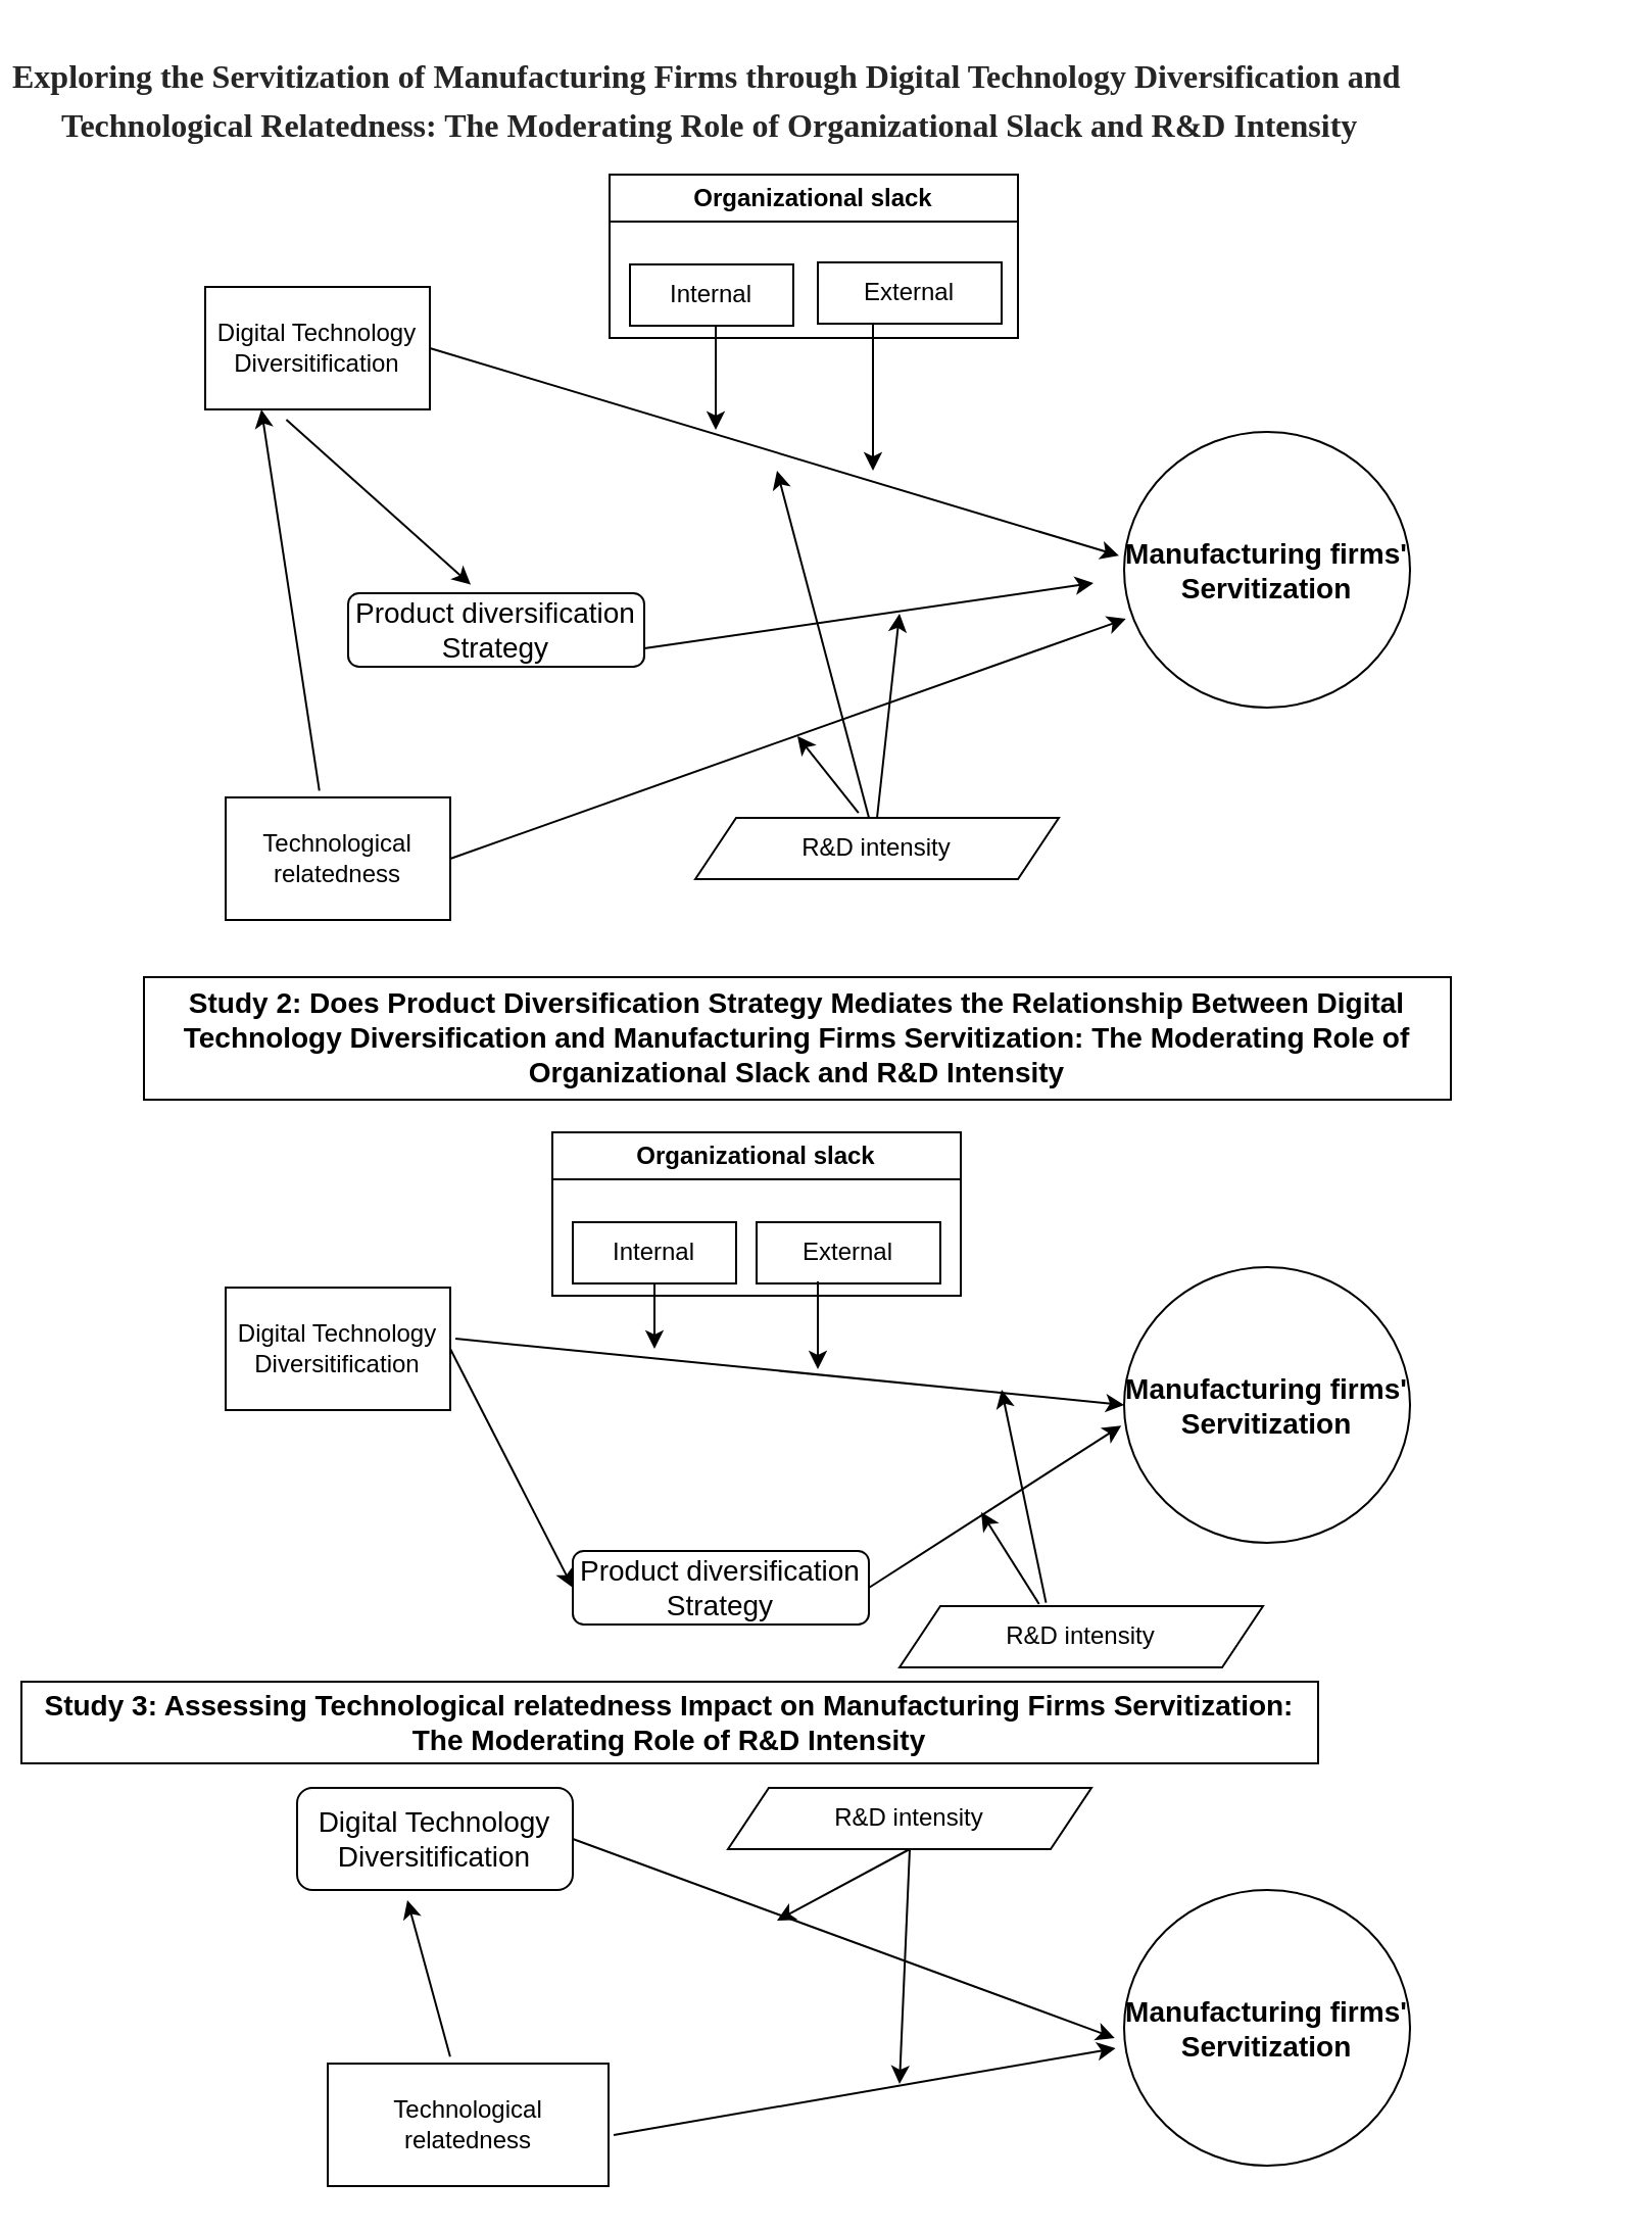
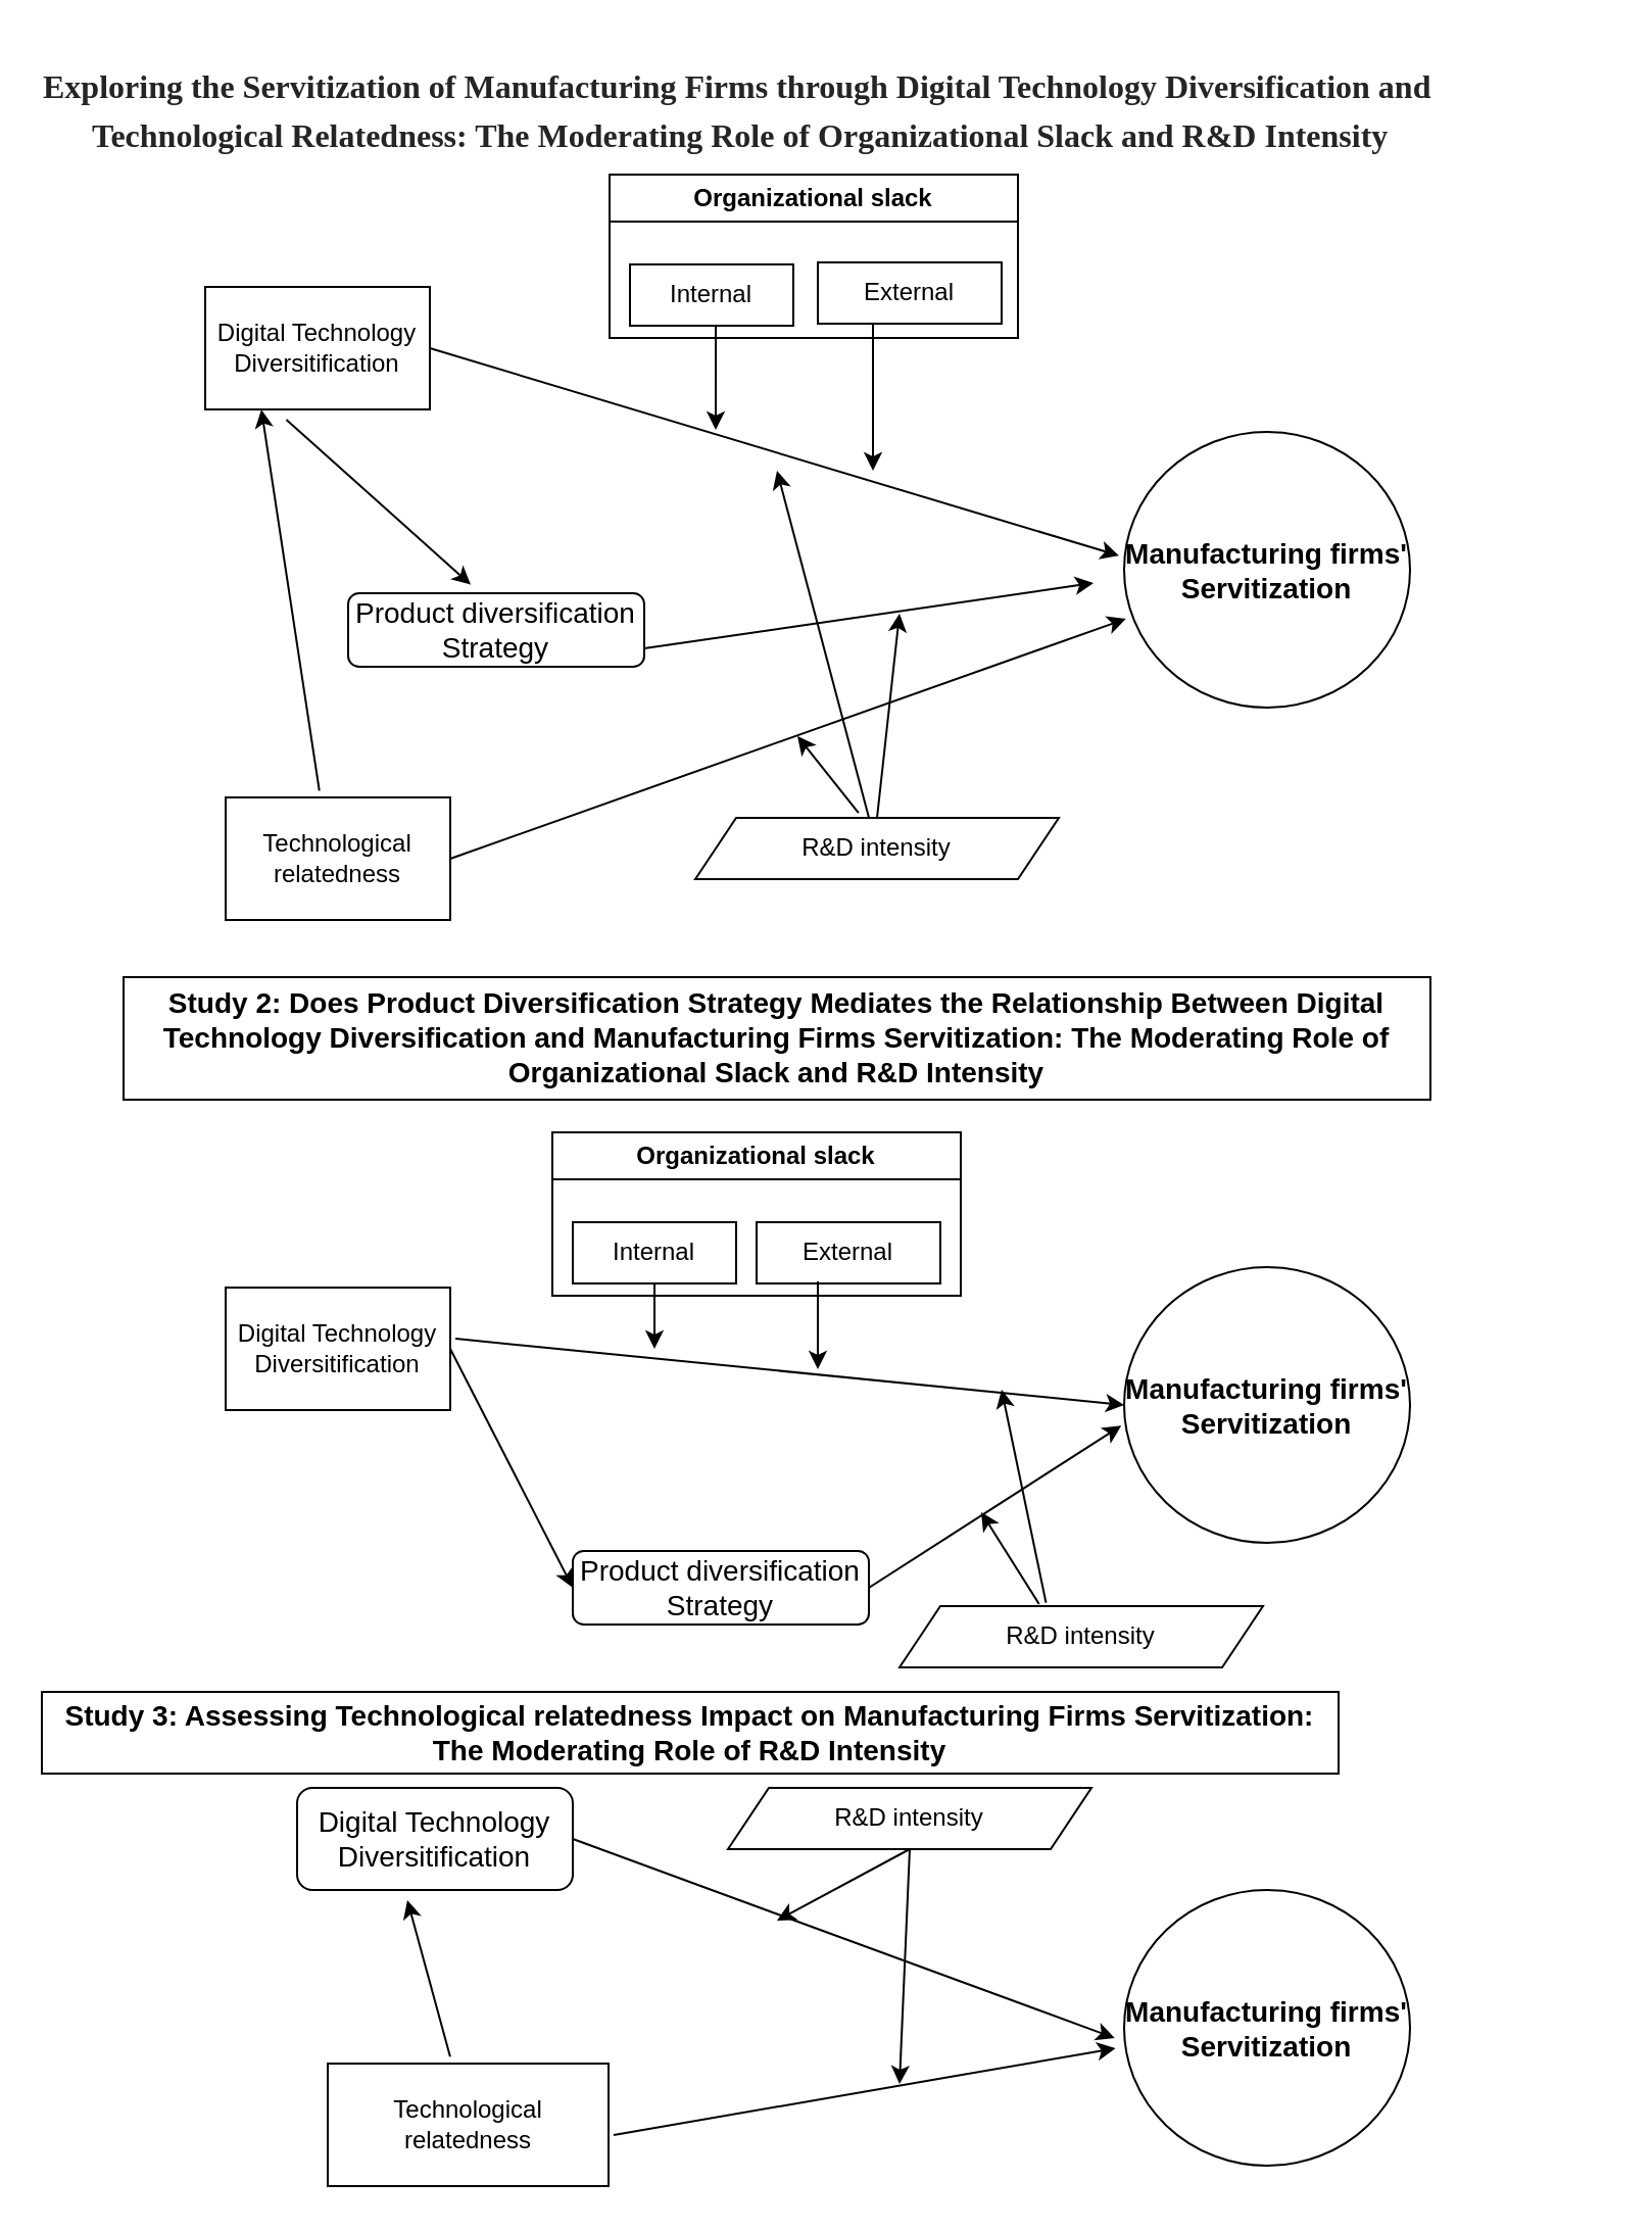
- <mxCell id="10" value="&lt;h1 style=&quot;margin: 18pt 1cm 3pt 18pt; text-indent: -18pt; line-height: 24px; break-after: avoid; font-size: 12pt; font-family: &amp;quot;Times New Roman&amp;quot;, serif; color: rgb(37, 37, 37); text-align: start;&quot;&gt;&lt;a name=&quot;_Toc155864535&quot;&gt;&lt;strong&gt;&lt;span lang=&quot;EN-US&quot;&gt;Exploring the Servitization of Manufacturing Firms through Digital Technology Diversification and Technological Relatedness: The Moderating Role of Organizational Slack and R&amp;amp;D Intensity&lt;/span&gt;&lt;/strong&gt;&lt;/a&gt;&lt;span lang=&quot;EN-US&quot;&gt;&lt;/span&gt;&lt;/h1&gt;" style="text;html=1;strokeColor=none;fillColor=none;align=center;verticalAlign=middle;whiteSpace=wrap;rounded=0;" parent="1" vertex="1"><mxGeometry x="5" y="15" width="767" height="48" as="geometry" /></mxCell>
+ <mxCell id="10" value="&lt;h1 style=&quot;margin: 18pt 1cm 3pt 18pt; text-indent: -18pt; line-height: 24px; break-after: avoid; font-size: 12pt; font-family: &amp;quot;Times New Roman&amp;quot;, serif; color: rgb(37, 37, 37); text-align: start;&quot;&gt;&lt;a name=&quot;_Toc155864535&quot;&gt;&lt;strong&gt;&lt;span lang=&quot;EN-US&quot;&gt;Exploring the Servitization of Manufacturing Firms through Digital Technology Diversification and Technological Relatedness: The Moderating Role of Organizational Slack and R&amp;amp;D Intensity&lt;/span&gt;&lt;/strong&gt;&lt;/a&gt;&lt;span lang=&quot;EN-US&quot;&gt;&lt;/span&gt;&lt;/h1&gt;" style="text;html=1;strokeColor=none;fillColor=none;align=center;verticalAlign=middle;whiteSpace=wrap;rounded=0;" parent="1" vertex="1"><mxGeometry x="20" y="20" width="767" height="48" as="geometry" /></mxCell>
- <mxCell id="18" value="&lt;b style=&quot;border-color: var(--border-color); font-size: 14px;&quot;&gt;Study 2: Does Product Diversification Strategy Mediates the Relationship Between&lt;/b&gt;&lt;b style=&quot;border-color: var(--border-color); font-size: 14px;&quot;&gt;&amp;nbsp;Digital Technology Diversification and Manufacturing Firms Servitization: The Moderating Role of Organizational Slack and R&amp;amp;D Intensity&lt;/b&gt;" style="whiteSpace=wrap;html=1;" parent="1" vertex="1"><mxGeometry x="70" y="478" width="640" height="60" as="geometry" /></mxCell>
+ <mxCell id="18" value="&lt;b style=&quot;border-color: var(--border-color); font-size: 14px;&quot;&gt;Study 2: Does Product Diversification Strategy Mediates the Relationship Between&lt;/b&gt;&lt;b style=&quot;border-color: var(--border-color); font-size: 14px;&quot;&gt;&amp;nbsp;Digital Technology Diversification and Manufacturing Firms Servitization: The Moderating Role of Organizational Slack and R&amp;amp;D Intensity&lt;/b&gt;" style="whiteSpace=wrap;html=1;" parent="1" vertex="1"><mxGeometry x="60" y="478" width="640" height="60" as="geometry" /></mxCell>
- <mxCell id="32" value="&lt;b style=&quot;border-color: var(--border-color); font-size: 14px;&quot;&gt;Study 3: Assessing Technological relatedness&amp;nbsp;&lt;/b&gt;&lt;b style=&quot;border-color: var(--border-color); font-size: 14px;&quot;&gt;Impact on Manufacturing Firms Servitization: The Moderating Role of R&amp;amp;D Intensity&lt;/b&gt;" style="whiteSpace=wrap;html=1;" parent="1" vertex="1"><mxGeometry x="10" y="823" width="635" height="40" as="geometry" /></mxCell>
+ <mxCell id="32" value="&lt;b style=&quot;border-color: var(--border-color); font-size: 14px;&quot;&gt;Study 3: Assessing Technological relatedness&amp;nbsp;&lt;/b&gt;&lt;b style=&quot;border-color: var(--border-color); font-size: 14px;&quot;&gt;Impact on Manufacturing Firms Servitization: The Moderating Role of R&amp;amp;D Intensity&lt;/b&gt;" style="whiteSpace=wrap;html=1;" parent="1" vertex="1"><mxGeometry x="20" y="828" width="635" height="40" as="geometry" /></mxCell>
